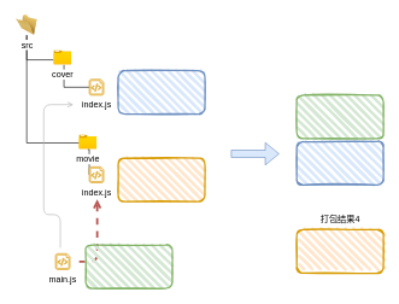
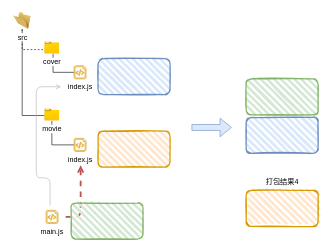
- <mxCell id="4" style="edgeStyle=orthogonalEdgeStyle;rounded=0;orthogonalLoop=1;jettySize=auto;html=1;entryX=-0.031;entryY=0.654;entryDx=0;entryDy=0;entryPerimeter=0;exitX=0.5;exitY=1;exitDx=0;exitDy=0;endArrow=none;endFill=0;" parent="1" source="6" target="3" edge="1"><mxGeometry relative="1" as="geometry" /></mxCell>
+ <mxCell id="4" style="edgeStyle=orthogonalEdgeStyle;rounded=0;orthogonalLoop=1;jettySize=auto;html=1;entryX=-0.031;entryY=0.654;entryDx=0;entryDy=0;entryPerimeter=0;exitX=0.5;exitY=1;exitDx=0;exitDy=0;endArrow=none;endFill=0;dashed=1;" parent="1" source="6" target="3" edge="1"><mxGeometry relative="1" as="geometry" /></mxCell>
- <mxCell id="9" value="movie" style="aspect=fixed;html=1;points=[];align=center;image;fontSize=12;image=img/lib/azure2/general/Folder_Blank.svg;" parent="1" vertex="1"><mxGeometry x="109" y="186" width="24.65" height="20" as="geometry" /></mxCell>
+ <mxCell id="9" value="movie" style="aspect=fixed;html=1;points=[];align=center;image;fontSize=12;image=img/lib/azure2/general/Folder_Blank.svg;" parent="1" vertex="1"><mxGeometry x="74" y="181" width="24.65" height="20" as="geometry" /></mxCell>
